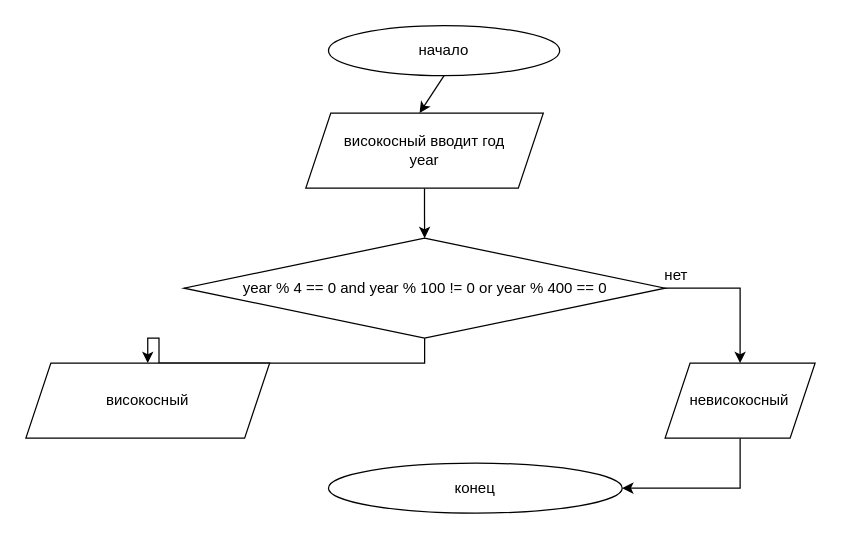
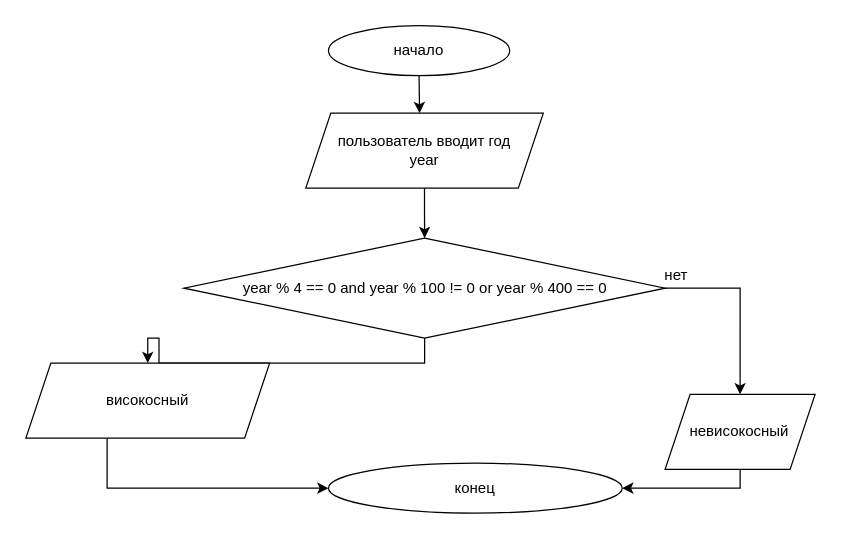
- <mxCell id="2" value="начало" style="ellipse;whiteSpace=wrap;html=1;" parent="1" vertex="1"><mxGeometry x="262.07" y="20" width="185" height="40" as="geometry" /></mxCell>
+ <mxCell id="2" value="начало" style="ellipse;whiteSpace=wrap;html=1;" parent="1" vertex="1"><mxGeometry x="262.07" y="20" width="145" height="40" as="geometry" /></mxCell>
- <mxCell id="4" value="високосный вводит год&lt;br&gt;year" style="shape=parallelogram;perimeter=parallelogramPerimeter;whiteSpace=wrap;html=1;fixedSize=1;" parent="1" vertex="1"><mxGeometry x="243.94" y="90" width="190" height="60" as="geometry" /></mxCell>
+ <mxCell id="4" value="пользователь вводит год&lt;br&gt;year" style="shape=parallelogram;perimeter=parallelogramPerimeter;whiteSpace=wrap;html=1;fixedSize=1;" parent="1" vertex="1"><mxGeometry x="243.94" y="90" width="190" height="60" as="geometry" /></mxCell>
- <mxCell id="14" value="невисокосный" style="shape=parallelogram;perimeter=parallelogramPerimeter;whiteSpace=wrap;html=1;fixedSize=1;labelBackgroundColor=#FFFFFF;" vertex="1" parent="1"><mxGeometry x="531.38" y="290" width="120" height="60" as="geometry" /></mxCell>
+ <mxCell id="14" value="невисокосный" style="shape=parallelogram;perimeter=parallelogramPerimeter;whiteSpace=wrap;html=1;fixedSize=1;labelBackgroundColor=#FFFFFF;" vertex="1" parent="1"><mxGeometry x="531.38" y="315" width="120" height="60" as="geometry" /></mxCell>
+ <mxCell id="11" style="edgeStyle=orthogonalEdgeStyle;rounded=0;orthogonalLoop=1;jettySize=auto;html=1;entryX=0;entryY=0.5;entryDx=0;entryDy=0;" edge="1" parent="1" source="12" target="6"><mxGeometry relative="1" as="geometry"><Array as="points"><mxPoint x="85" y="390" /></Array></mxGeometry></mxCell>
